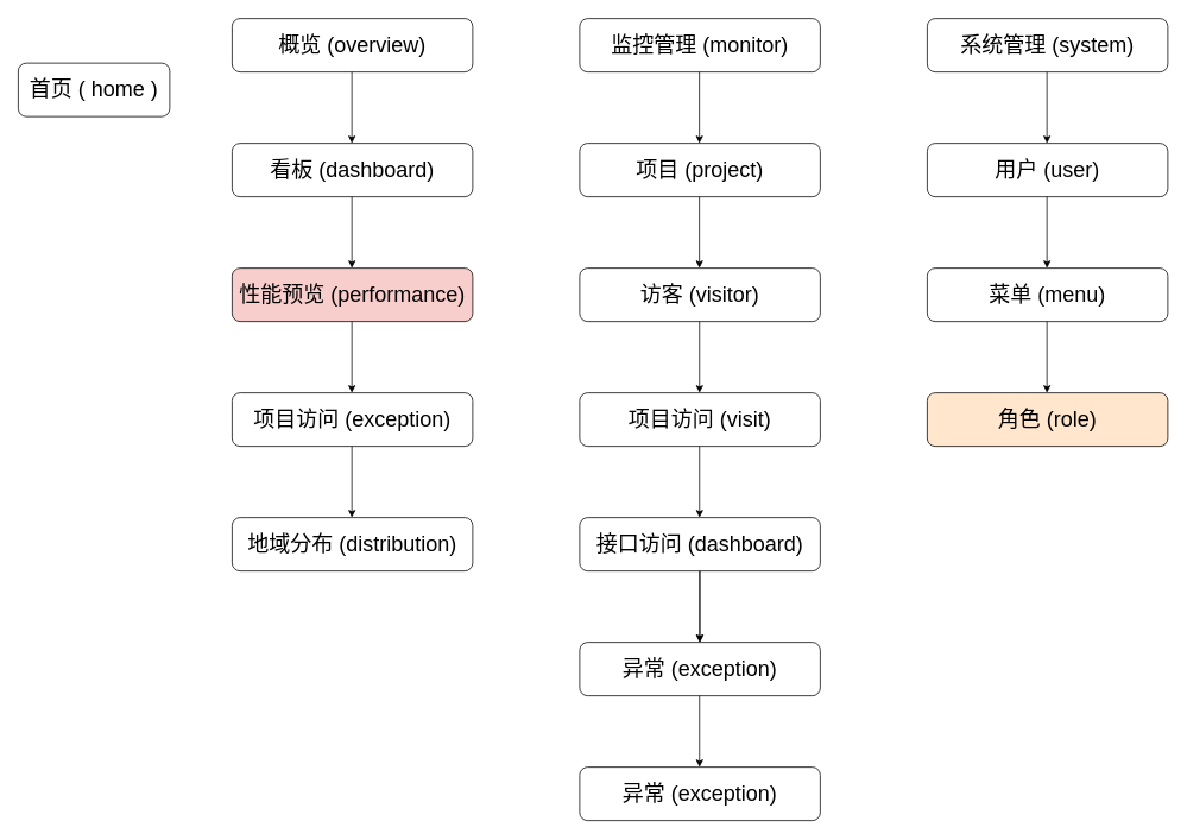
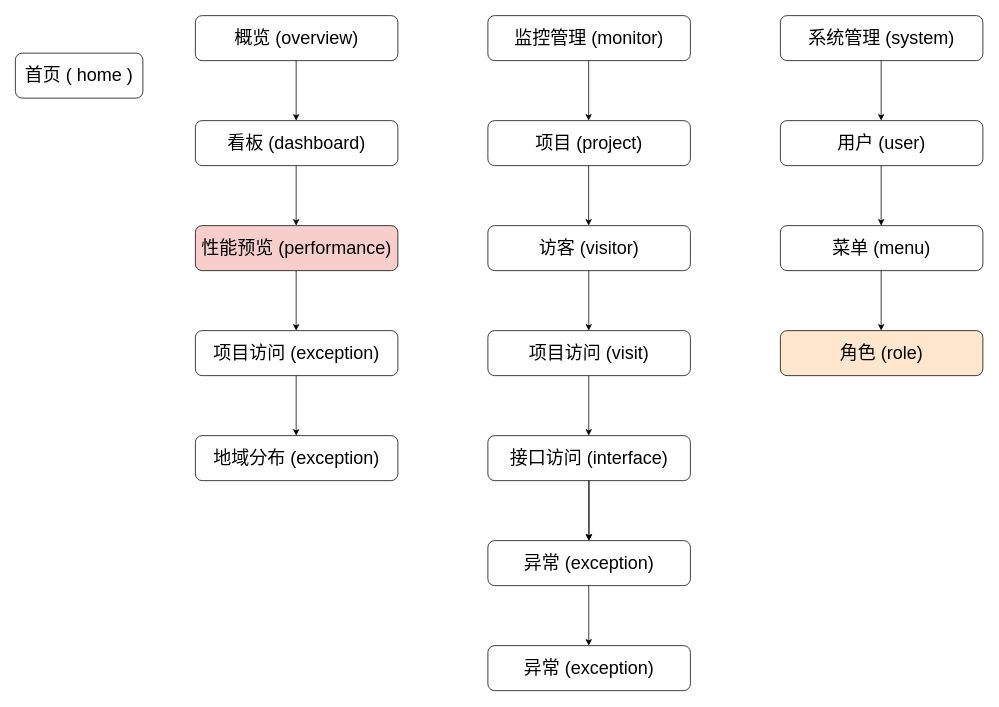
- <mxCell id="8" value="地域分布 (distribution)" style="rounded=1;whiteSpace=wrap;html=1;fontSize=24;" parent="1" vertex="1"><mxGeometry x="260" y="580" width="270" height="60" as="geometry" /></mxCell>
+ <mxCell id="8" value="地域分布 (exception)" style="rounded=1;whiteSpace=wrap;html=1;fontSize=24;" parent="1" vertex="1"><mxGeometry x="260" y="580" width="270" height="60" as="geometry" /></mxCell>
- <mxCell id="28" value="接口访问 (dashboard)" style="rounded=1;whiteSpace=wrap;html=1;fontSize=24;" vertex="1" parent="1"><mxGeometry x="650" y="580" width="270" height="60" as="geometry" /></mxCell>
+ <mxCell id="28" value="接口访问 (interface)" style="rounded=1;whiteSpace=wrap;html=1;fontSize=24;" vertex="1" parent="1"><mxGeometry x="650" y="580" width="270" height="60" as="geometry" /></mxCell>
